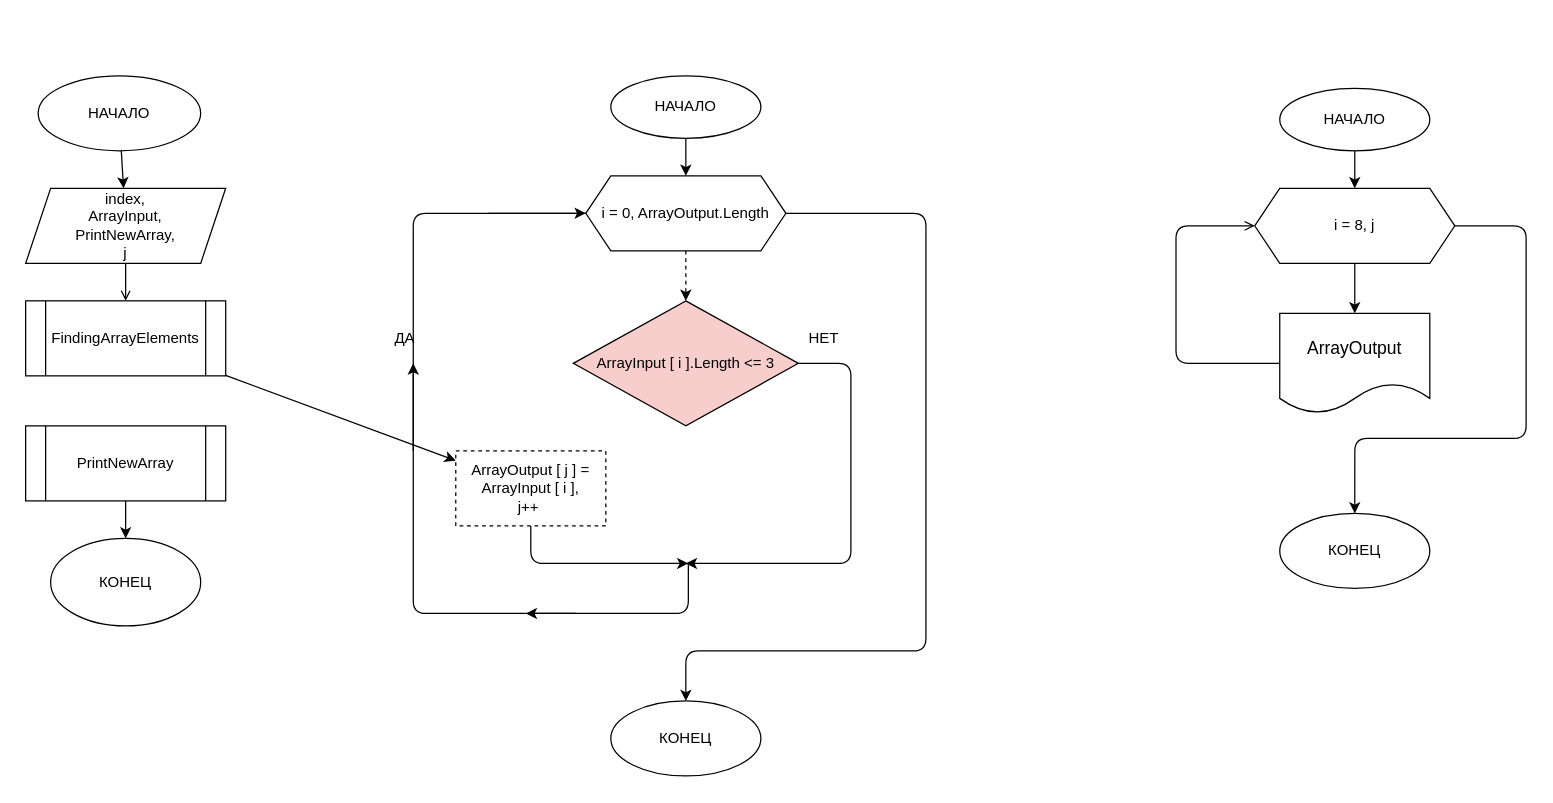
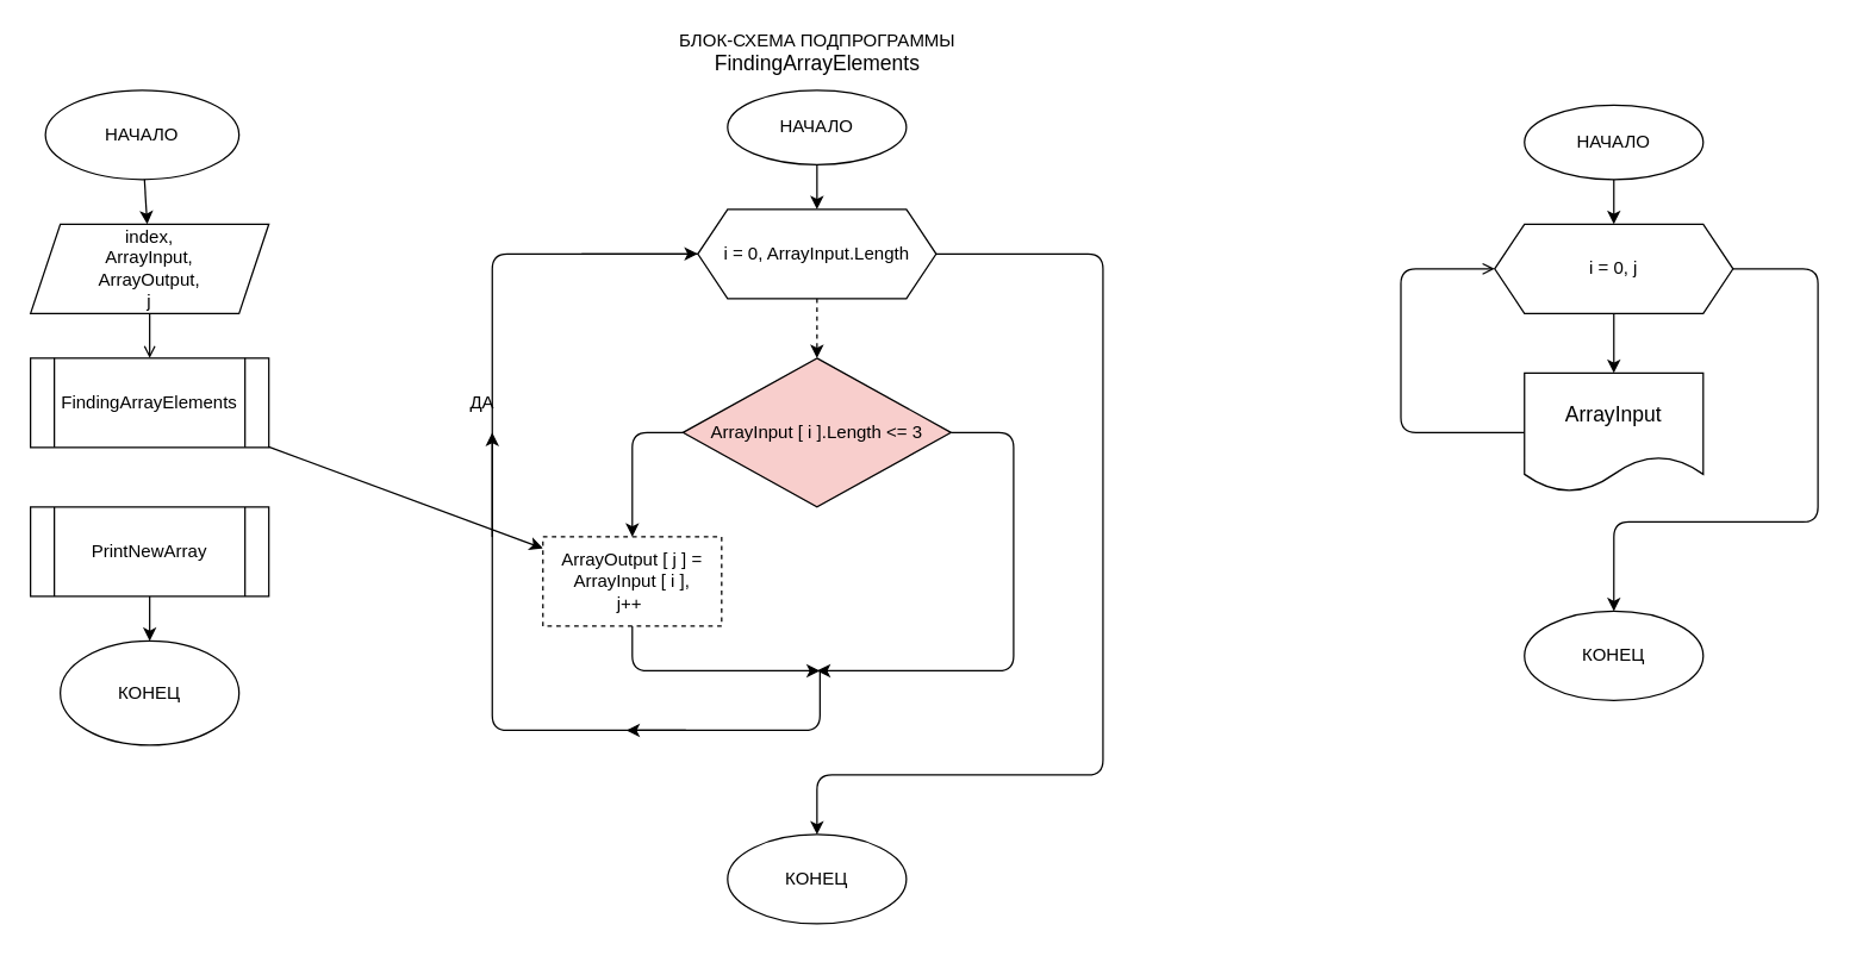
+ <mxCell id="11" value="БЛОК-СХЕМА ПОДПРОГРАММЫ&lt;br&gt;&lt;font style=&quot;font-size: 14px&quot;&gt;FindingArrayElements&lt;/font&gt;" style="text;html=1;align=center;verticalAlign=middle;resizable=0;points=[];autosize=1;strokeColor=none;fillColor=none;" vertex="1" parent="1"><mxGeometry x="448" y="20" width="200" height="30" as="geometry" /></mxCell>
- <mxCell id="16" value="i = 0, ArrayOutput.Length" style="shape=hexagon;perimeter=hexagonPerimeter2;whiteSpace=wrap;html=1;fixedSize=1;" vertex="1" parent="1"><mxGeometry x="468" y="140" width="160" height="60" as="geometry" /></mxCell>
+ <mxCell id="16" value="i = 0, ArrayInput.Length" style="shape=hexagon;perimeter=hexagonPerimeter2;whiteSpace=wrap;html=1;fixedSize=1;" vertex="1" parent="1"><mxGeometry x="468" y="140" width="160" height="60" as="geometry" /></mxCell>
- <mxCell id="5" value="index,&lt;br&gt;ArrayInput,&lt;br&gt;PrintNewArray,&lt;br&gt;j" style="shape=parallelogram;perimeter=parallelogramPerimeter;whiteSpace=wrap;html=1;fixedSize=1;" vertex="1" parent="1"><mxGeometry x="20" y="150" width="160" height="60" as="geometry" /></mxCell>
+ <mxCell id="5" value="index,&lt;br&gt;ArrayInput,&lt;br&gt;ArrayOutput,&lt;br&gt;j" style="shape=parallelogram;perimeter=parallelogramPerimeter;whiteSpace=wrap;html=1;fixedSize=1;" vertex="1" parent="1"><mxGeometry x="20" y="150" width="160" height="60" as="geometry" /></mxCell>
- <mxCell id="33" value="i = 8, j" style="shape=hexagon;perimeter=hexagonPerimeter2;whiteSpace=wrap;html=1;fixedSize=1;" vertex="1" parent="1"><mxGeometry x="1002.97" y="150" width="160" height="60" as="geometry" /></mxCell>
+ <mxCell id="33" value="i = 0, j" style="shape=hexagon;perimeter=hexagonPerimeter2;whiteSpace=wrap;html=1;fixedSize=1;" vertex="1" parent="1"><mxGeometry x="1002.97" y="150" width="160" height="60" as="geometry" /></mxCell>
- <mxCell id="23" value="НЕТ" style="text;html=1;align=center;verticalAlign=middle;resizable=0;points=[];autosize=1;strokeColor=none;fillColor=none;" vertex="1" parent="1"><mxGeometry x="638" y="260" width="40" height="20" as="geometry" /></mxCell>
- <mxCell id="36" value="ArrayOutput" style="shape=document;whiteSpace=wrap;html=1;boundedLbl=1;fontSize=14;" vertex="1" parent="1"><mxGeometry x="1022.97" y="250" width="120" height="80" as="geometry" /></mxCell>
+ <mxCell id="36" value="ArrayInput" style="shape=document;whiteSpace=wrap;html=1;boundedLbl=1;fontSize=14;" vertex="1" parent="1"><mxGeometry x="1022.97" y="250" width="120" height="80" as="geometry" /></mxCell>
+ <mxCell id="17" value="" style="edgeStyle=none;html=1;" edge="1" parent="1" source="19" target="21"><mxGeometry relative="1" as="geometry"><Array as="points"><mxPoint x="424" y="290" /></Array></mxGeometry></mxCell>
